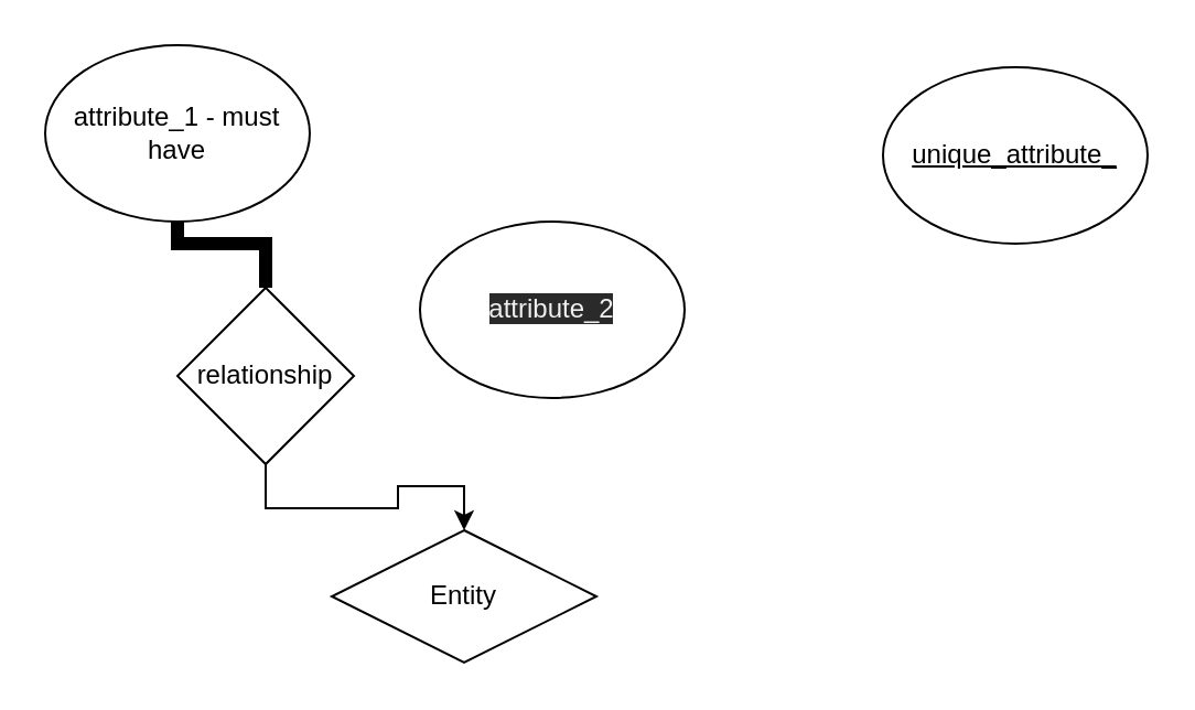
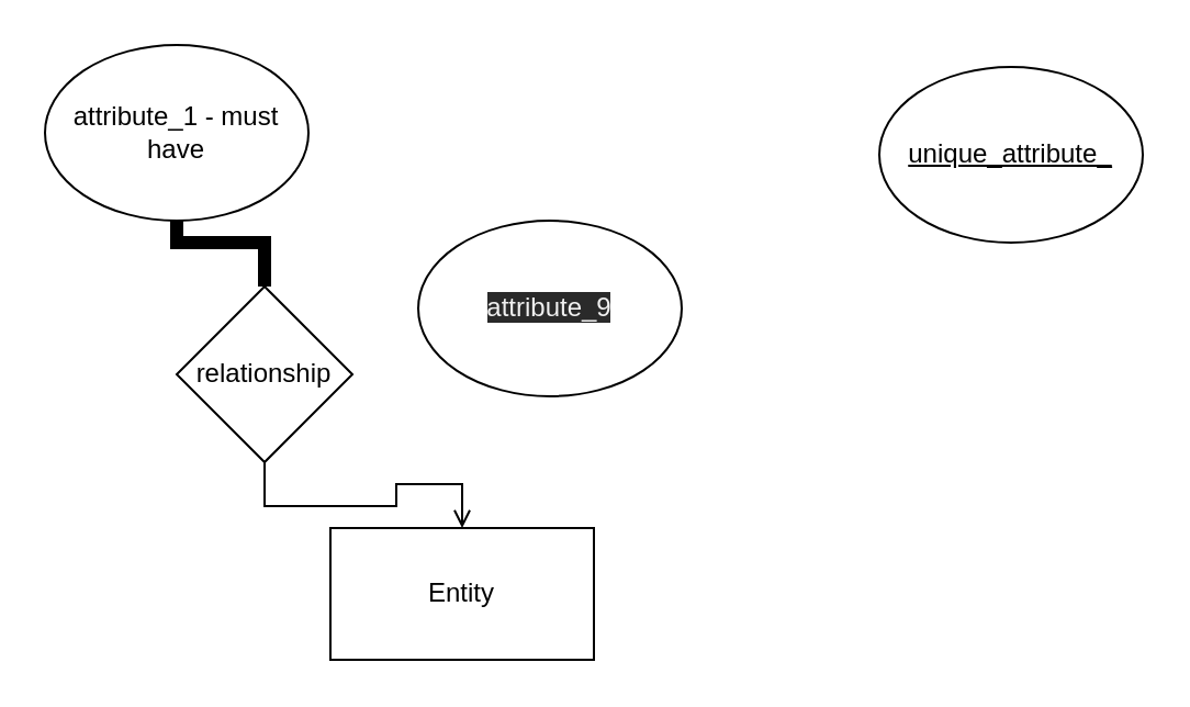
- <mxCell id="4" value="&lt;span style=&quot;color: rgb(240 , 240 , 240) ; font-family: &amp;#34;helvetica&amp;#34; ; font-size: 12px ; font-style: normal ; font-weight: 400 ; letter-spacing: normal ; text-align: center ; text-indent: 0px ; text-transform: none ; word-spacing: 0px ; background-color: rgb(42 , 42 , 42) ; display: inline ; float: none&quot;&gt;attribute_2&lt;/span&gt;" style="ellipse;whiteSpace=wrap;html=1;" parent="1" vertex="1"><mxGeometry x="190" y="100" width="120" height="80" as="geometry" /></mxCell>
+ <mxCell id="4" value="&lt;span style=&quot;color: rgb(240 , 240 , 240) ; font-family: &amp;#34;helvetica&amp;#34; ; font-size: 12px ; font-style: normal ; font-weight: 400 ; letter-spacing: normal ; text-align: center ; text-indent: 0px ; text-transform: none ; word-spacing: 0px ; background-color: rgb(42 , 42 , 42) ; display: inline ; float: none&quot;&gt;attribute_9&lt;/span&gt;" style="ellipse;whiteSpace=wrap;html=1;" parent="1" vertex="1"><mxGeometry x="190" y="100" width="120" height="80" as="geometry" /></mxCell>
- <mxCell id="5" value="" style="edgeStyle=orthogonalEdgeStyle;rounded=0;orthogonalLoop=1;jettySize=auto;html=1;" parent="1" source="7" target="2" edge="1"><mxGeometry relative="1" as="geometry" /></mxCell>
+ <mxCell id="5" value="" style="edgeStyle=orthogonalEdgeStyle;rounded=0;orthogonalLoop=1;jettySize=auto;html=1;endArrow=open;" parent="1" source="7" target="2" edge="1"><mxGeometry relative="1" as="geometry" /></mxCell>
- <mxCell id="2" value="Entity" style="rhombus;whiteSpace=wrap;html=1;" parent="1" vertex="1"><mxGeometry x="150" y="240" width="120" height="60" as="geometry" /></mxCell>
+ <mxCell id="2" value="Entity" style="rounded=0;whiteSpace=wrap;html=1;" parent="1" vertex="1"><mxGeometry x="150" y="240" width="120" height="60" as="geometry" /></mxCell>
